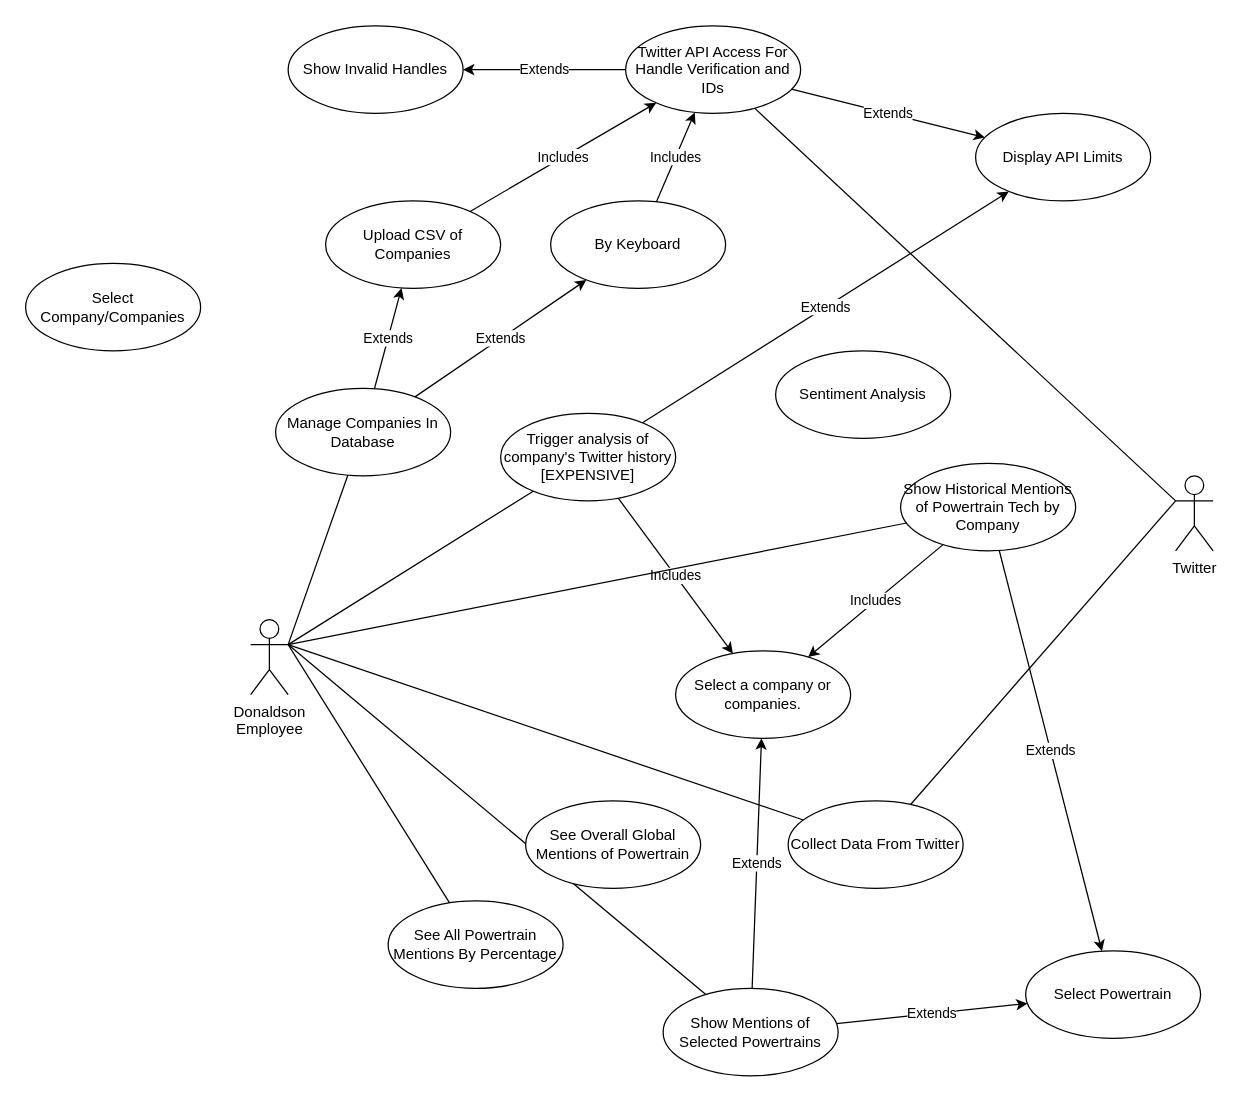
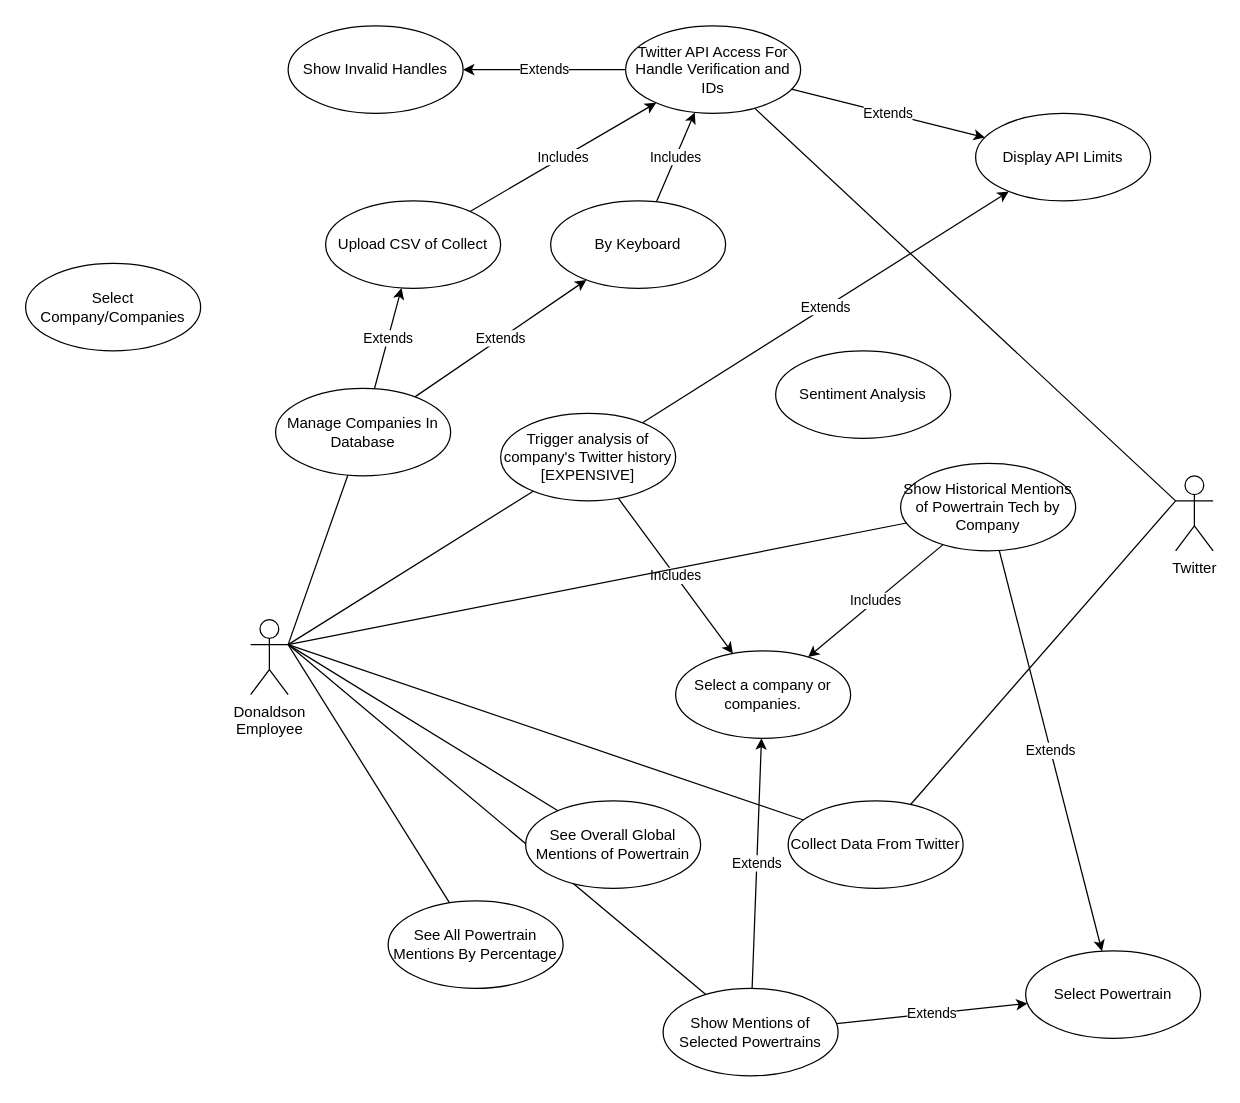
- <mxCell id="31" value="Upload CSV of Companies" style="ellipse;whiteSpace=wrap;html=1;" parent="1" vertex="1"><mxGeometry x="260" y="160" width="140" height="70" as="geometry" /></mxCell>
+ <mxCell id="31" value="Upload CSV of Collect" style="ellipse;whiteSpace=wrap;html=1;" parent="1" vertex="1"><mxGeometry x="260" y="160" width="140" height="70" as="geometry" /></mxCell>
+ <mxCell id="19" style="edgeStyle=none;rounded=0;orthogonalLoop=1;jettySize=auto;html=1;exitX=1;exitY=0.333;exitDx=0;exitDy=0;endArrow=none;endFill=0;exitPerimeter=0;" parent="1" source="16" target="23" edge="1"><mxGeometry relative="1" as="geometry" /></mxCell>
